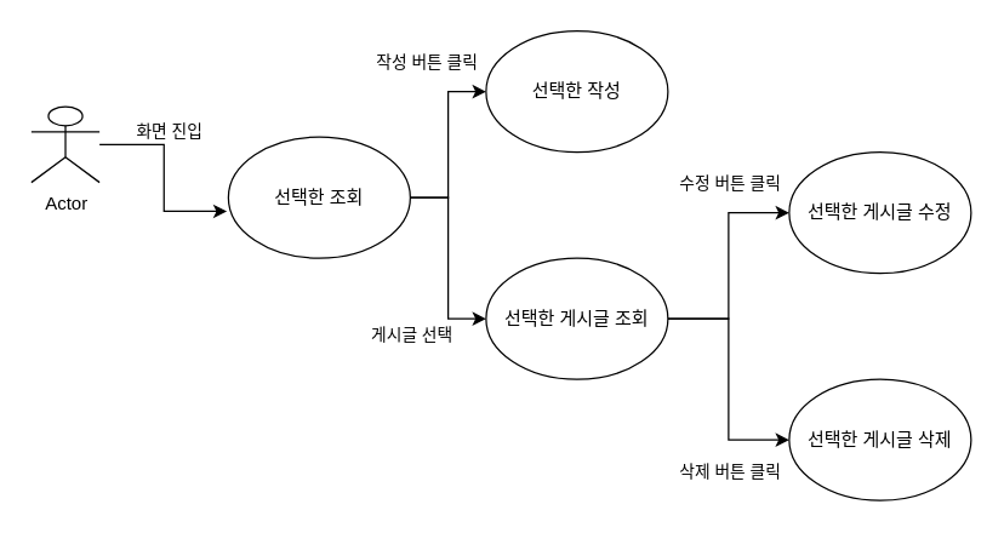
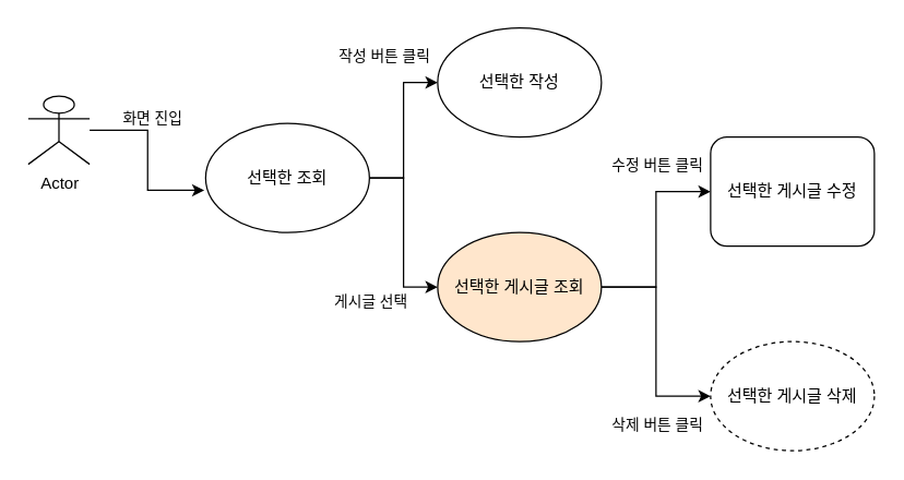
- <mxCell id="12" value="&lt;span style=&quot;text-align: left;&quot;&gt;선택한 게시글 수정&lt;/span&gt;" style="ellipse;whiteSpace=wrap;html=1;" vertex="1" parent="1"><mxGeometry x="520" y="100" width="120" height="80" as="geometry" /></mxCell>
+ <mxCell id="12" value="&lt;span style=&quot;text-align: left;&quot;&gt;선택한 게시글 수정&lt;/span&gt;" style="whiteSpace=wrap;html=1;rounded=1;" vertex="1" parent="1"><mxGeometry x="520" y="100" width="120" height="80" as="geometry" /></mxCell>
- <mxCell id="11" value="선택한 게시글 조회" style="ellipse;whiteSpace=wrap;html=1;" vertex="1" parent="1"><mxGeometry x="320" y="170" width="120" height="80" as="geometry" /></mxCell>
+ <mxCell id="11" value="선택한 게시글 조회" style="ellipse;whiteSpace=wrap;html=1;fillColor=#ffe6cc;" vertex="1" parent="1"><mxGeometry x="320" y="170" width="120" height="80" as="geometry" /></mxCell>
- <mxCell id="13" value="선택한 게시글 삭제" style="ellipse;whiteSpace=wrap;html=1;" vertex="1" parent="1"><mxGeometry x="520" y="250" width="120" height="80" as="geometry" /></mxCell>
+ <mxCell id="13" value="선택한 게시글 삭제" style="ellipse;whiteSpace=wrap;html=1;dashed=1;" vertex="1" parent="1"><mxGeometry x="520" y="250" width="120" height="80" as="geometry" /></mxCell>
